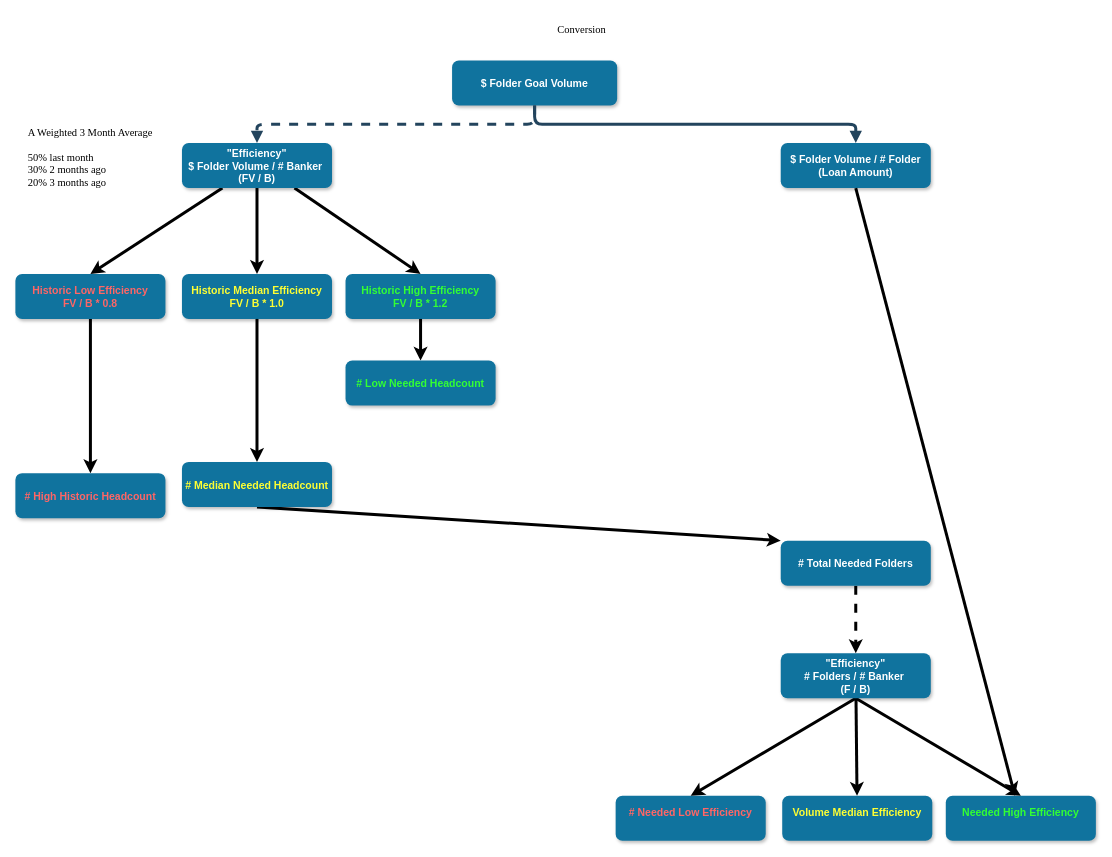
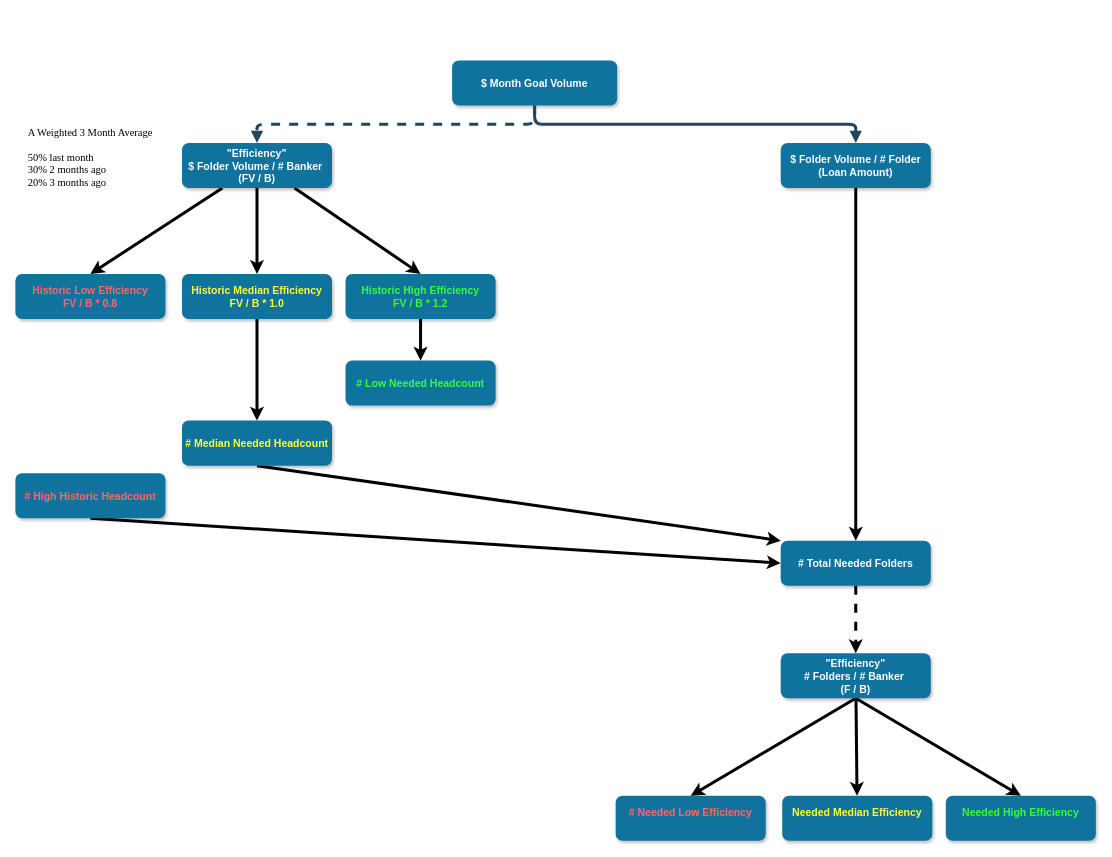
- <mxCell id="27" value="&lt;font face=&quot;Verdana&quot; style=&quot;font-size: 14px&quot;&gt;Conversion&lt;/font&gt;" style="text;html=1;strokeColor=none;fillColor=none;align=center;verticalAlign=middle;whiteSpace=wrap;rounded=0;" parent="1" vertex="1"><mxGeometry x="710" y="20" width="130" height="40" as="geometry" /></mxCell>
- <mxCell id="2" value="$ Folder Goal Volume" style="rounded=1;fillColor=#10739E;strokeColor=none;shadow=1;gradientColor=none;fontStyle=1;fontColor=#FFFFFF;fontSize=14;" parent="1" vertex="1"><mxGeometry x="602" y="80" width="220" height="60" as="geometry" /></mxCell>
+ <mxCell id="2" value="$ Month Goal Volume" style="rounded=1;fillColor=#10739E;strokeColor=none;shadow=1;gradientColor=none;fontStyle=1;fontColor=#FFFFFF;fontSize=14;" parent="1" vertex="1"><mxGeometry x="602" y="80" width="220" height="60" as="geometry" /></mxCell>
- <mxCell id="8" value="" style="edgeStyle=none;rounded=1;orthogonalLoop=1;jettySize=auto;html=1;strokeWidth=4;" parent="1" source="9" target="15" edge="1"><mxGeometry relative="1" as="geometry" /></mxCell>
- <mxCell id="18" value="# Median Needed Headcount" style="rounded=1;fillColor=#10739E;strokeColor=none;shadow=1;gradientColor=none;fontStyle=1;fontSize=14;fontColor=#FFFF33;" parent="1" vertex="1"><mxGeometry x="242" y="615" width="200" height="60" as="geometry" /></mxCell>
+ <mxCell id="18" value="# Median Needed Headcount" style="rounded=1;fillColor=#10739E;strokeColor=none;shadow=1;gradientColor=none;fontStyle=1;fontSize=14;fontColor=#FFFF33;" parent="1" vertex="1"><mxGeometry x="242" y="560" width="200" height="60" as="geometry" /></mxCell>
- <mxCell id="21" value="" style="edgeStyle=none;rounded=1;orthogonalLoop=1;jettySize=auto;html=1;strokeWidth=4;exitX=0.5;exitY=1;exitDx=0;exitDy=0;" parent="1" source="7" target="26" edge="1"><mxGeometry relative="1" as="geometry"><mxPoint x="912" y="304.5" as="sourcePoint" /></mxGeometry></mxCell>
+ <mxCell id="21" value="" style="edgeStyle=none;rounded=1;orthogonalLoop=1;jettySize=auto;html=1;strokeWidth=4;exitX=0.5;exitY=1;exitDx=0;exitDy=0;" parent="1" source="7" target="23" edge="1"><mxGeometry relative="1" as="geometry"><mxPoint x="912" y="304.5" as="sourcePoint" /></mxGeometry></mxCell>
+ <mxCell id="14" style="edgeStyle=none;rounded=1;orthogonalLoop=1;jettySize=auto;html=1;exitX=0.5;exitY=1;exitDx=0;exitDy=0;entryX=0;entryY=0.5;entryDx=0;entryDy=0;strokeWidth=4;" parent="1" source="15" target="23" edge="1"><mxGeometry relative="1" as="geometry" /></mxCell>
- <mxCell id="25" value="Volume Median Efficiency&#10;" style="rounded=1;fillColor=#10739E;strokeColor=none;shadow=1;gradientColor=none;fontStyle=1;fontSize=14;fontColor=#FFFF33;" parent="1" vertex="1"><mxGeometry x="1042" y="1060" width="200" height="60" as="geometry" /></mxCell>
+ <mxCell id="25" value="Needed Median Efficiency&#10;" style="rounded=1;fillColor=#10739E;strokeColor=none;shadow=1;gradientColor=none;fontStyle=1;fontSize=14;fontColor=#FFFF33;" parent="1" vertex="1"><mxGeometry x="1042" y="1060" width="200" height="60" as="geometry" /></mxCell>
